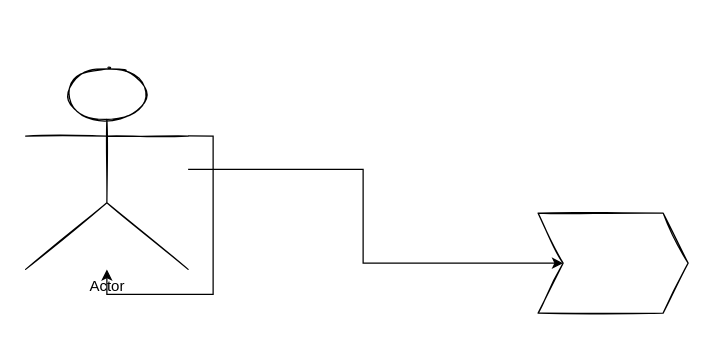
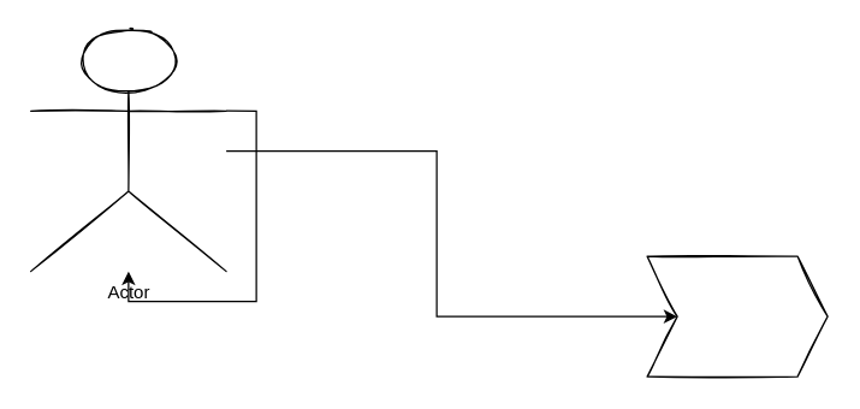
- <mxCell id="3" value="Actor" style="shape=umlActor;verticalLabelPosition=bottom;verticalAlign=top;html=1;outlineConnect=0;sketch=10;" vertex="1" parent="1"><mxGeometry x="20" y="55" width="130" height="160" as="geometry" /></mxCell>
+ <mxCell id="3" value="Actor" style="shape=umlActor;verticalLabelPosition=bottom;verticalAlign=top;html=1;outlineConnect=0;sketch=10;" vertex="1" parent="1"><mxGeometry x="20" y="20" width="130" height="160" as="geometry" /></mxCell>
